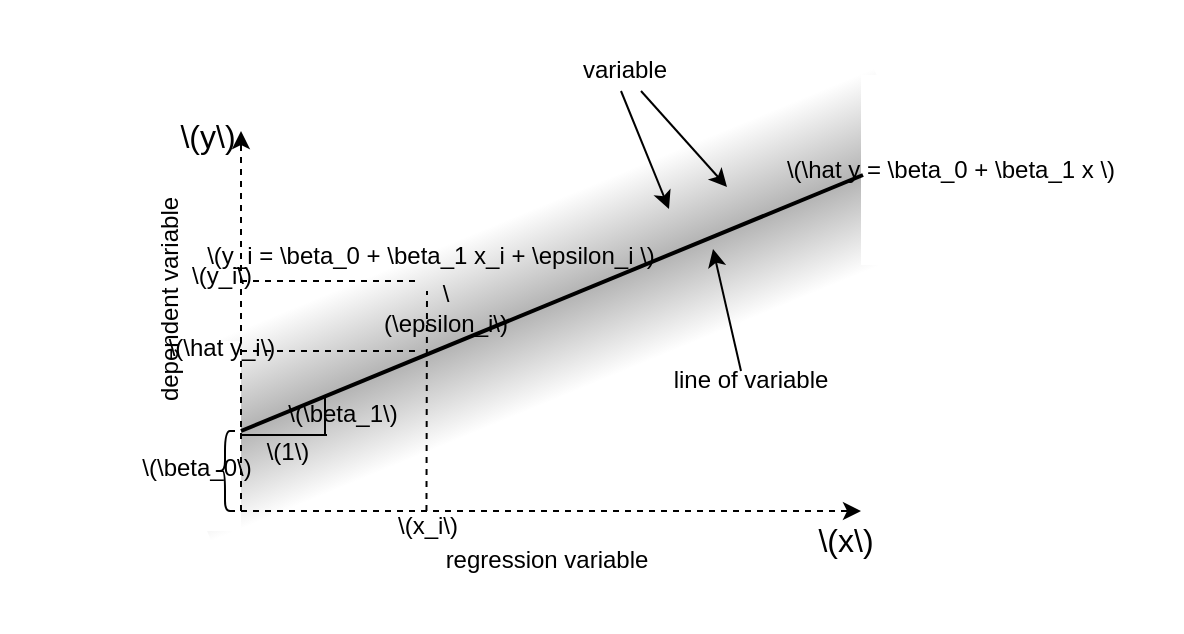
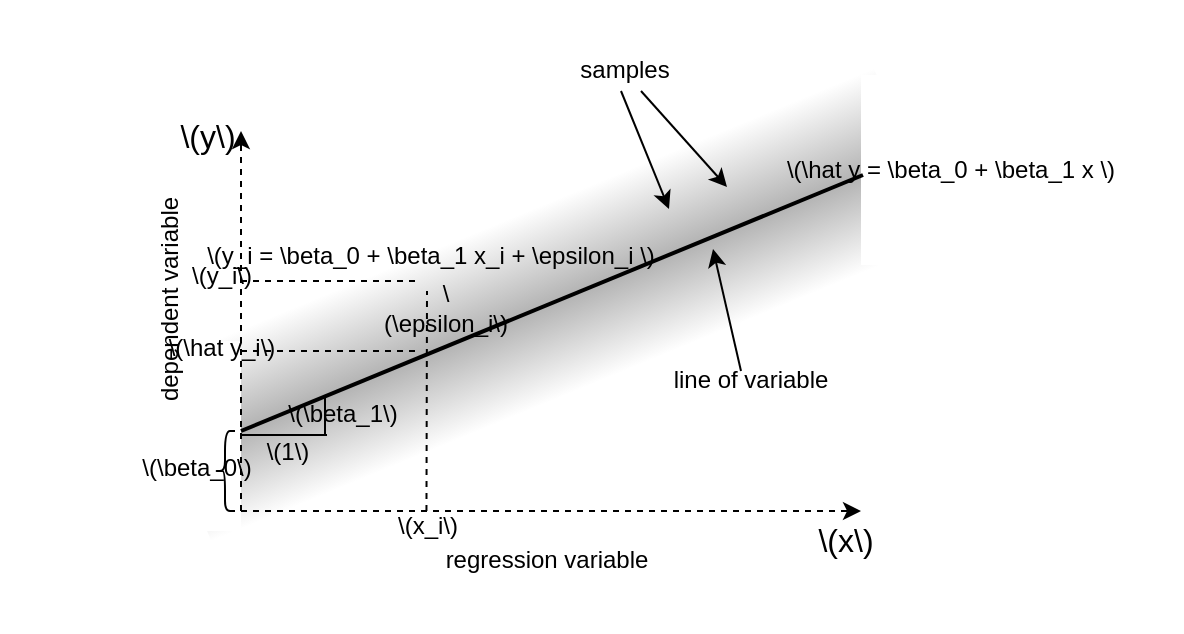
- <mxCell id="40" value="variable" style="text;html=1;align=center;verticalAlign=middle;resizable=0;points=[];autosize=1;strokeColor=none;fillColor=none;" vertex="1" parent="1"><mxGeometry x="277" y="20" width="70" height="30" as="geometry" /></mxCell>
+ <mxCell id="40" value="samples" style="text;html=1;align=center;verticalAlign=middle;resizable=0;points=[];autosize=1;strokeColor=none;fillColor=none;" vertex="1" parent="1"><mxGeometry x="277" y="20" width="70" height="30" as="geometry" /></mxCell>
